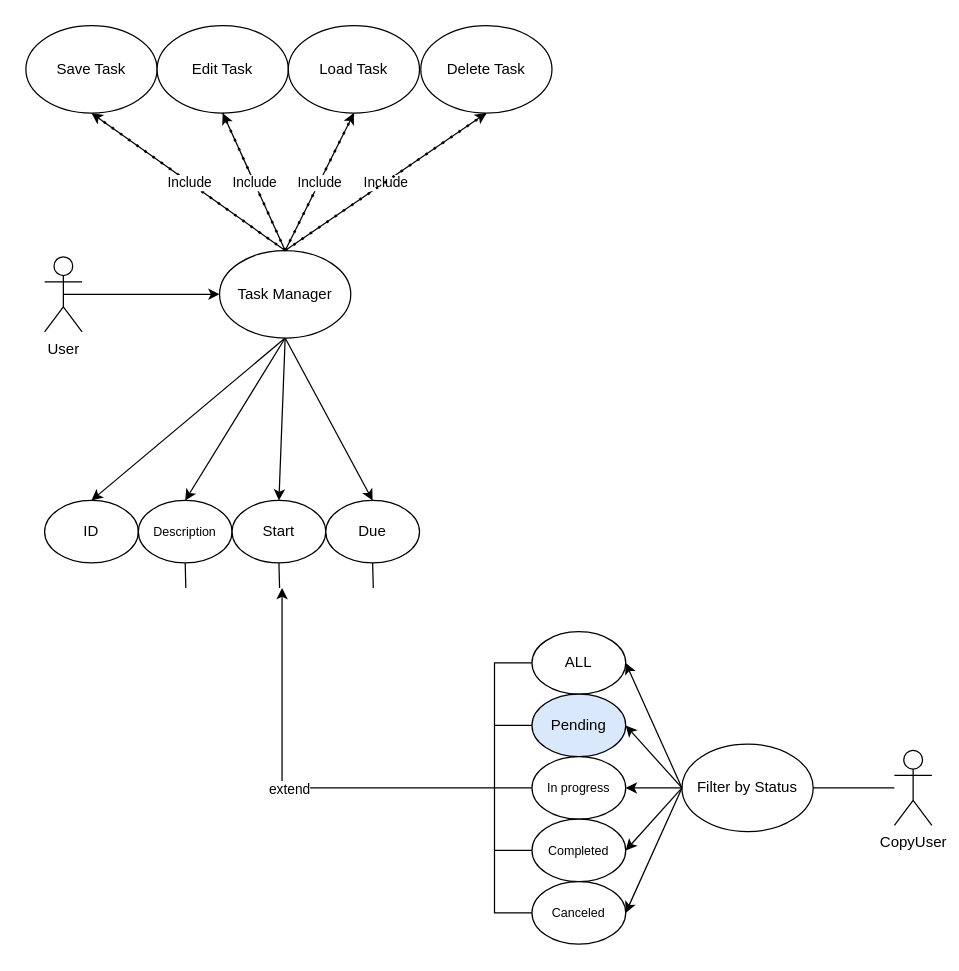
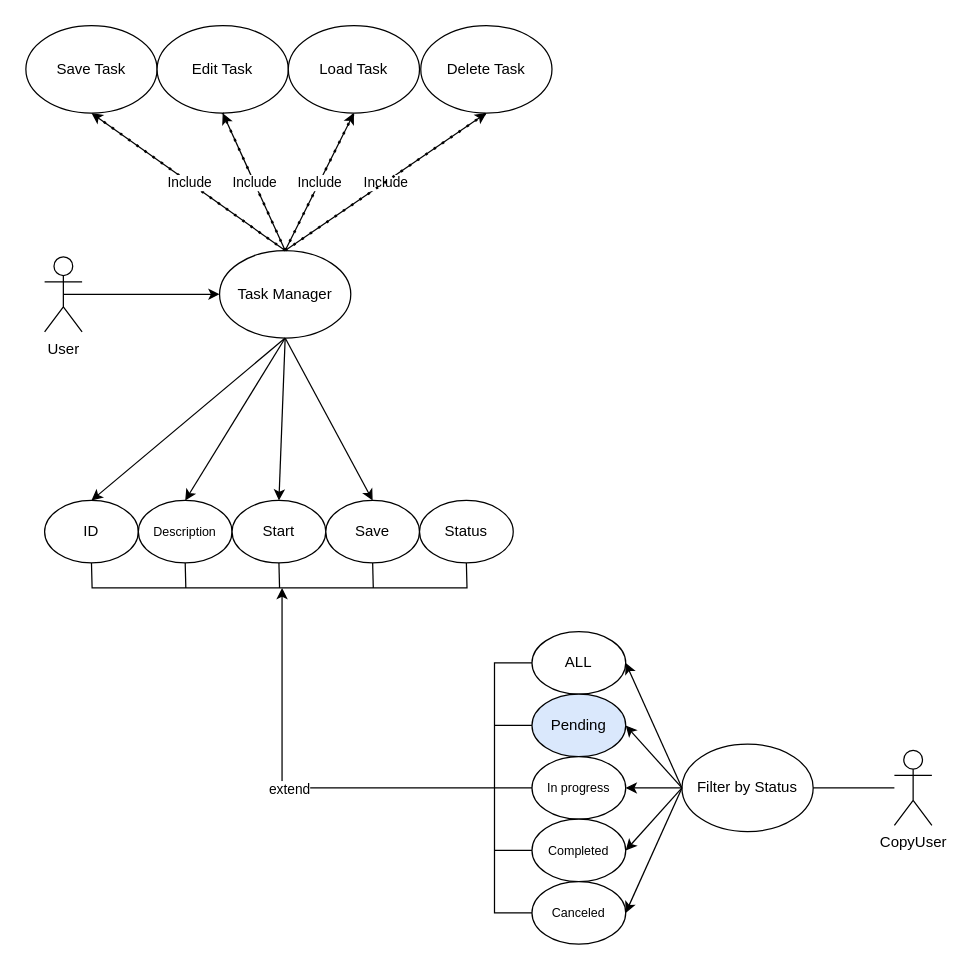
- <mxCell id="24" value="&lt;div&gt;Due&lt;/div&gt;" style="ellipse;whiteSpace=wrap;html=1;" vertex="1" parent="1"><mxGeometry x="260" y="400" width="75" height="50" as="geometry" /></mxCell>
+ <mxCell id="24" value="&lt;div&gt;Save&lt;/div&gt;" style="ellipse;whiteSpace=wrap;html=1;" vertex="1" parent="1"><mxGeometry x="260" y="400" width="75" height="50" as="geometry" /></mxCell>
+ <mxCell id="25" value="&lt;div&gt;Status&lt;/div&gt;" style="ellipse;whiteSpace=wrap;html=1;" vertex="1" parent="1"><mxGeometry x="335" y="400" width="75" height="50" as="geometry" /></mxCell>
+ <mxCell id="47" value="" style="endArrow=none;html=1;rounded=0;exitX=0.5;exitY=1;exitDx=0;exitDy=0;entryX=0.5;entryY=1;entryDx=0;entryDy=0;" edge="1" parent="1" source="21" target="25"><mxGeometry width="50" height="50" relative="1" as="geometry"><mxPoint x="135" y="480" as="sourcePoint" /><mxPoint x="185" y="430" as="targetPoint" /><Array as="points"><mxPoint x="73" y="470" /><mxPoint x="225" y="470" /><mxPoint x="315" y="470" /><mxPoint x="373" y="470" /></Array></mxGeometry></mxCell>
